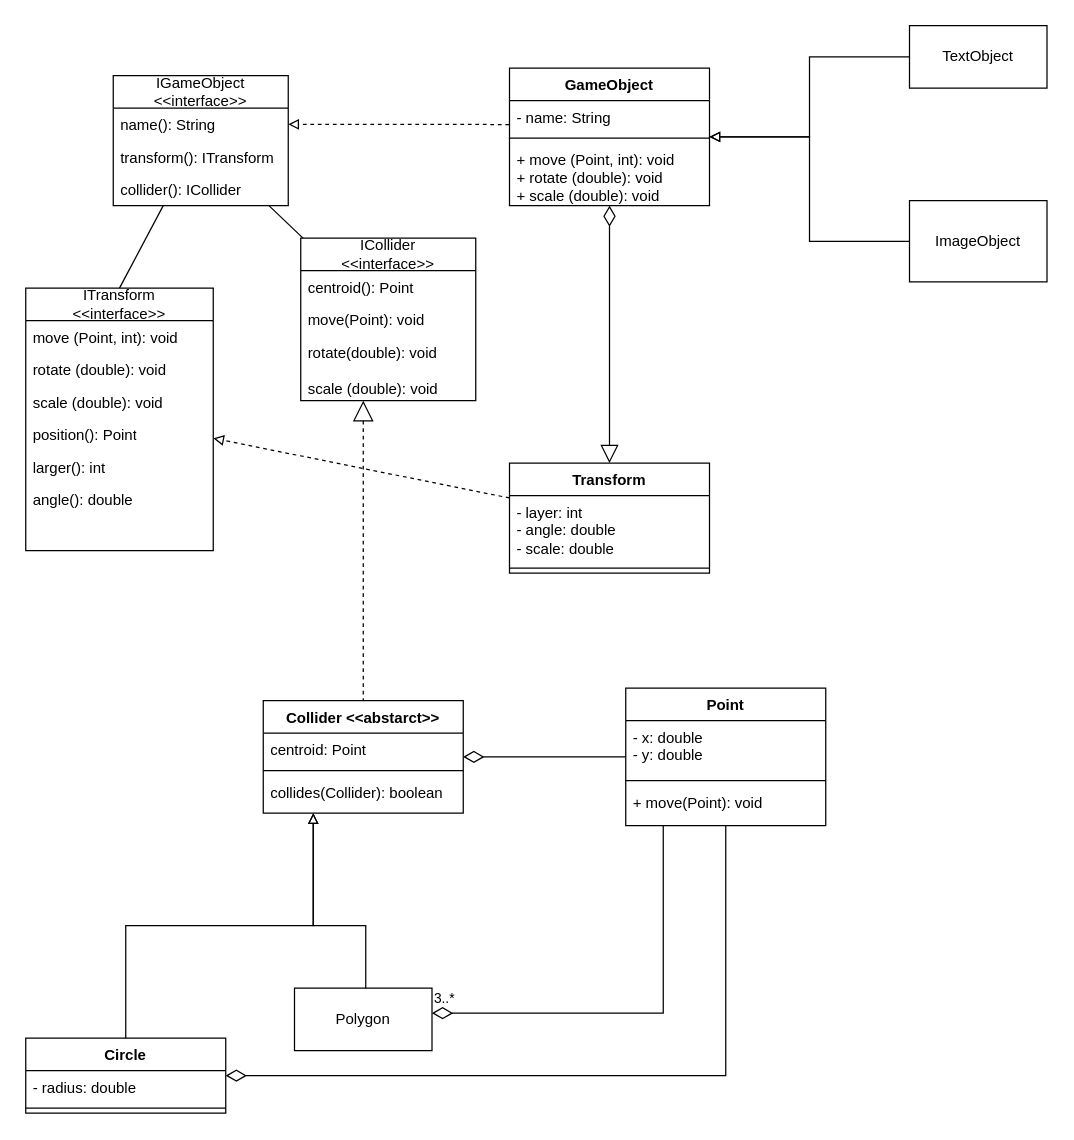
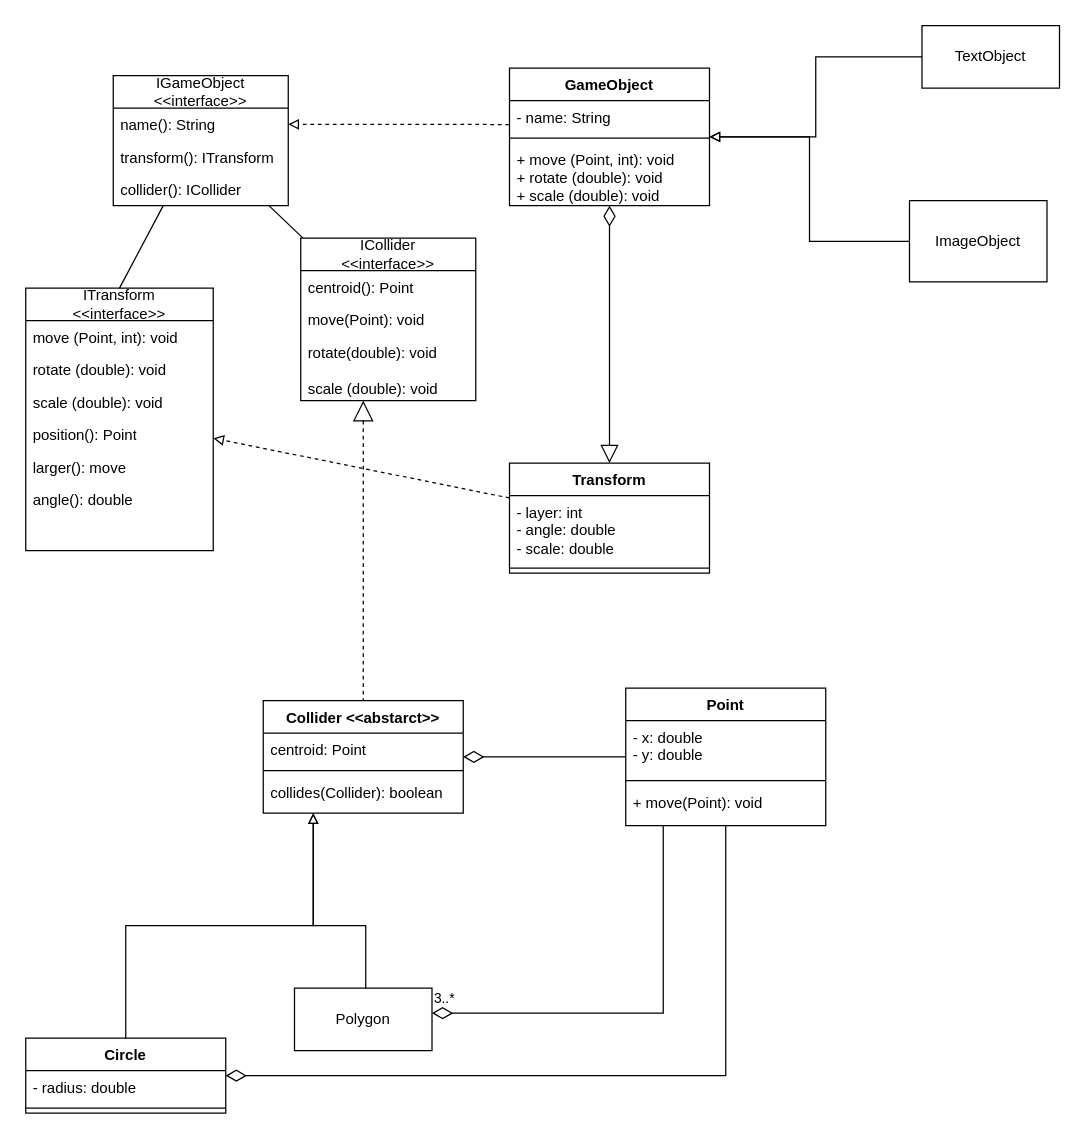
- <mxCell id="7" value="TextObject" style="html=1;whiteSpace=wrap;" parent="1" vertex="1"><mxGeometry x="727" y="20" width="110" height="50" as="geometry" /></mxCell>
+ <mxCell id="7" value="TextObject" style="html=1;whiteSpace=wrap;" parent="1" vertex="1"><mxGeometry x="737" y="20" width="110" height="50" as="geometry" /></mxCell>
- <mxCell id="25" value="larger(): int" style="text;strokeColor=none;fillColor=none;align=left;verticalAlign=top;spacingLeft=4;spacingRight=4;overflow=hidden;rotatable=0;points=[[0,0.5],[1,0.5]];portConstraint=eastwest;whiteSpace=wrap;html=1;" parent="19" vertex="1"><mxGeometry y="130" width="150" height="26" as="geometry" /></mxCell>
+ <mxCell id="25" value="larger(): move" style="text;strokeColor=none;fillColor=none;align=left;verticalAlign=top;spacingLeft=4;spacingRight=4;overflow=hidden;rotatable=0;points=[[0,0.5],[1,0.5]];portConstraint=eastwest;whiteSpace=wrap;html=1;" parent="19" vertex="1"><mxGeometry y="130" width="150" height="26" as="geometry" /></mxCell>
